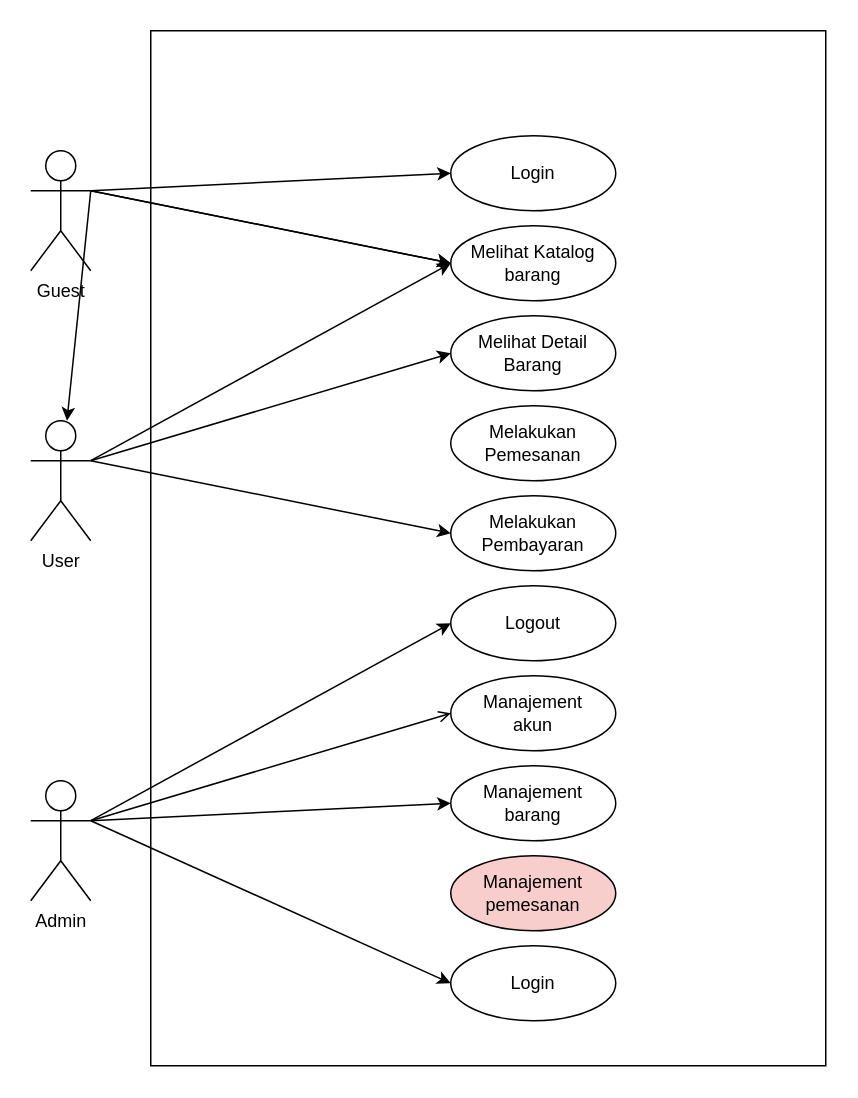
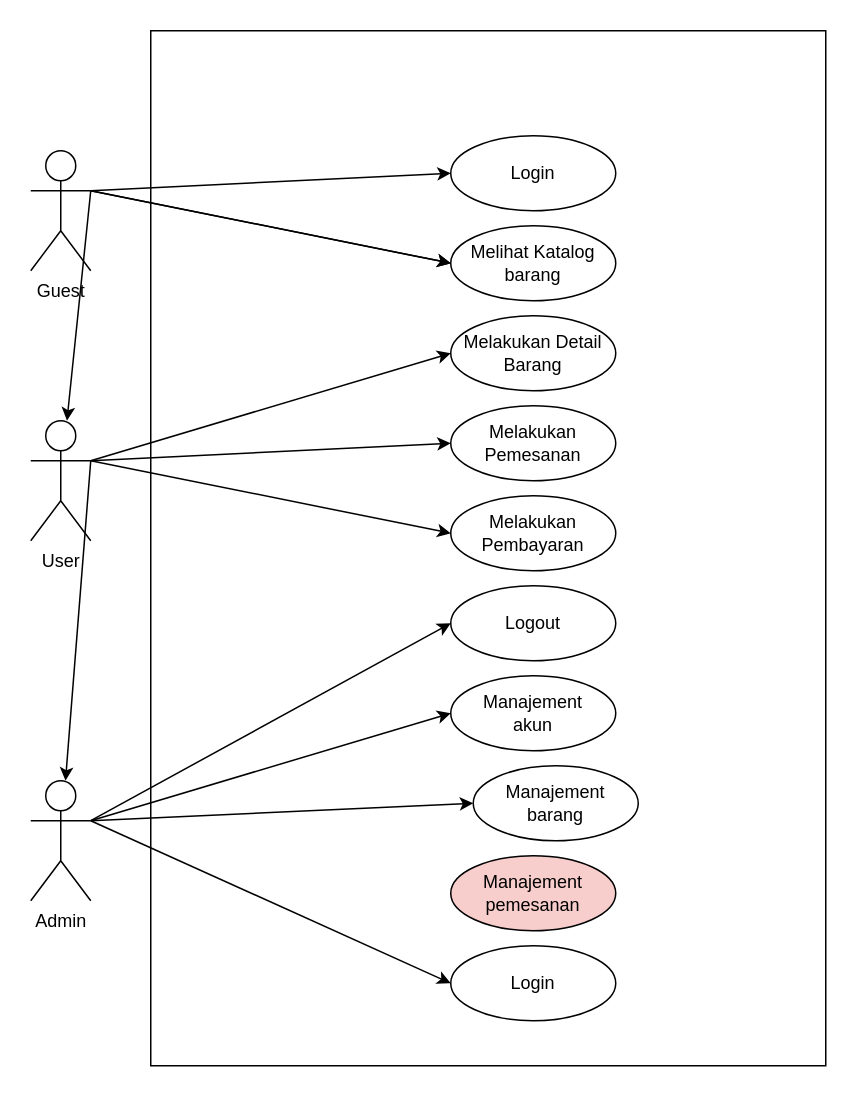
- <mxCell id="11" value="Melihat Detail Barang" style="ellipse;whiteSpace=wrap;html=1;" parent="1" vertex="1"><mxGeometry x="300" y="210" width="110" height="50" as="geometry" /></mxCell>
+ <mxCell id="11" value="Melakukan Detail Barang" style="ellipse;whiteSpace=wrap;html=1;" parent="1" vertex="1"><mxGeometry x="300" y="210" width="110" height="50" as="geometry" /></mxCell>
- <mxCell id="13" value="" style="endArrow=classic;html=1;exitX=1;exitY=0.333;exitDx=0;exitDy=0;exitPerimeter=0;entryX=0;entryY=0.5;entryDx=0;entryDy=0;" parent="1" source="5" target="10" edge="1"><mxGeometry width="50" height="50" relative="1" as="geometry"><mxPoint x="10" y="310" as="sourcePoint" /><mxPoint x="60" y="260" as="targetPoint" /></mxGeometry></mxCell>
+ <mxCell id="13" value="" style="endArrow=classic;html=1;exitX=1;exitY=0.333;exitDx=0;exitDy=0;exitPerimeter=0;" parent="1" source="5" target="22" edge="1"><mxGeometry width="50" height="50" relative="1" as="geometry"><mxPoint x="10" y="310" as="sourcePoint" /><mxPoint x="60" y="260" as="targetPoint" /></mxGeometry></mxCell>
+ <mxCell id="3" style="edgeStyle=none;rounded=0;orthogonalLoop=1;jettySize=auto;html=1;exitX=1;exitY=0.333;exitDx=0;exitDy=0;exitPerimeter=0;entryX=0;entryY=0.5;entryDx=0;entryDy=0;" parent="1" source="5" target="18" edge="1"><mxGeometry relative="1" as="geometry"><mxPoint x="277.5" y="295" as="targetPoint" /></mxGeometry></mxCell>
- <mxCell id="24" value="" style="endArrow=open;html=1;entryX=0;entryY=0.5;entryDx=0;entryDy=0;exitX=1;exitY=0.333;exitDx=0;exitDy=0;exitPerimeter=0;" parent="1" source="22" target="19" edge="1"><mxGeometry width="50" height="50" relative="1" as="geometry"><mxPoint x="30" y="740" as="sourcePoint" /><mxPoint x="80" y="690" as="targetPoint" /></mxGeometry></mxCell>
+ <mxCell id="24" value="" style="endArrow=classic;html=1;entryX=0;entryY=0.5;entryDx=0;entryDy=0;exitX=1;exitY=0.333;exitDx=0;exitDy=0;exitPerimeter=0;" parent="1" source="22" target="19" edge="1"><mxGeometry width="50" height="50" relative="1" as="geometry"><mxPoint x="30" y="740" as="sourcePoint" /><mxPoint x="80" y="690" as="targetPoint" /></mxGeometry></mxCell>
- <mxCell id="20" value="Manajement&lt;br&gt;barang" style="ellipse;whiteSpace=wrap;html=1;" parent="1" vertex="1"><mxGeometry x="300" y="510" width="110" height="50" as="geometry" /></mxCell>
+ <mxCell id="20" value="Manajement&lt;br&gt;barang" style="ellipse;whiteSpace=wrap;html=1;" parent="1" vertex="1"><mxGeometry x="315" y="510" width="110" height="50" as="geometry" /></mxCell>
